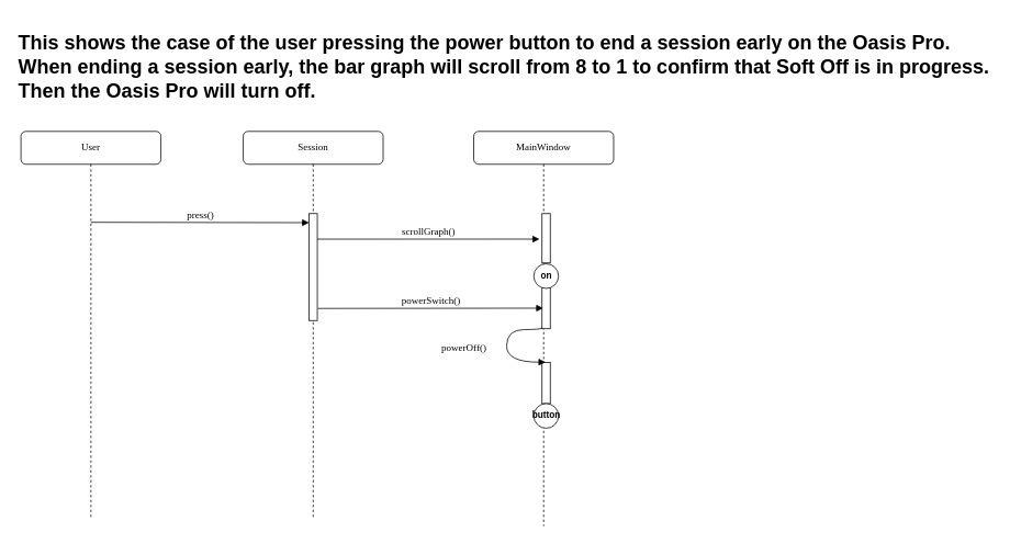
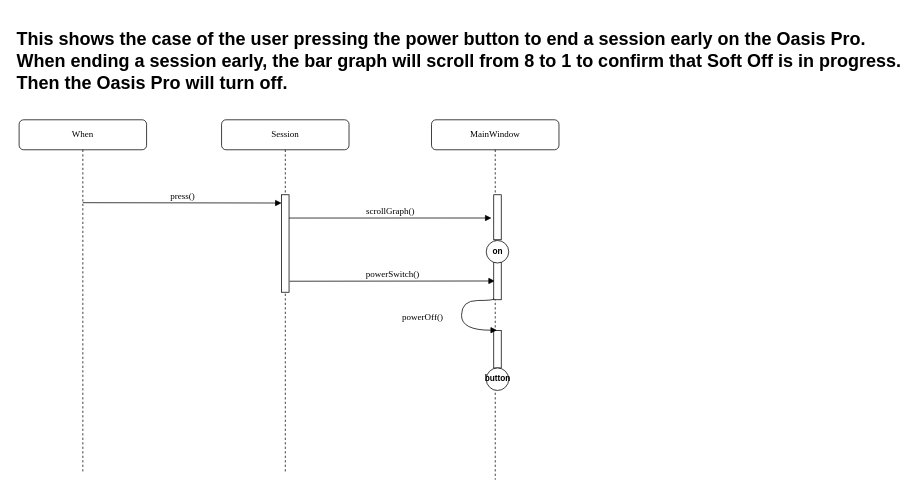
- <mxCell id="5" value="User" style="shape=umlLifeline;perimeter=lifelinePerimeter;whiteSpace=wrap;container=1;collapsible=0;recursiveResize=0;outlineConnect=0;rounded=1;shadow=0;comic=0;labelBackgroundColor=none;strokeWidth=1;fontFamily=Verdana;fontSize=12;align=center;html=1;" parent="1" vertex="1"><mxGeometry x="25" y="159" width="170" height="470" as="geometry" /></mxCell>
+ <mxCell id="5" value="When" style="shape=umlLifeline;perimeter=lifelinePerimeter;whiteSpace=wrap;container=1;collapsible=0;recursiveResize=0;outlineConnect=0;rounded=1;shadow=0;comic=0;labelBackgroundColor=none;strokeWidth=1;fontFamily=Verdana;fontSize=12;align=center;html=1;" parent="1" vertex="1"><mxGeometry x="25" y="159" width="170" height="470" as="geometry" /></mxCell>
